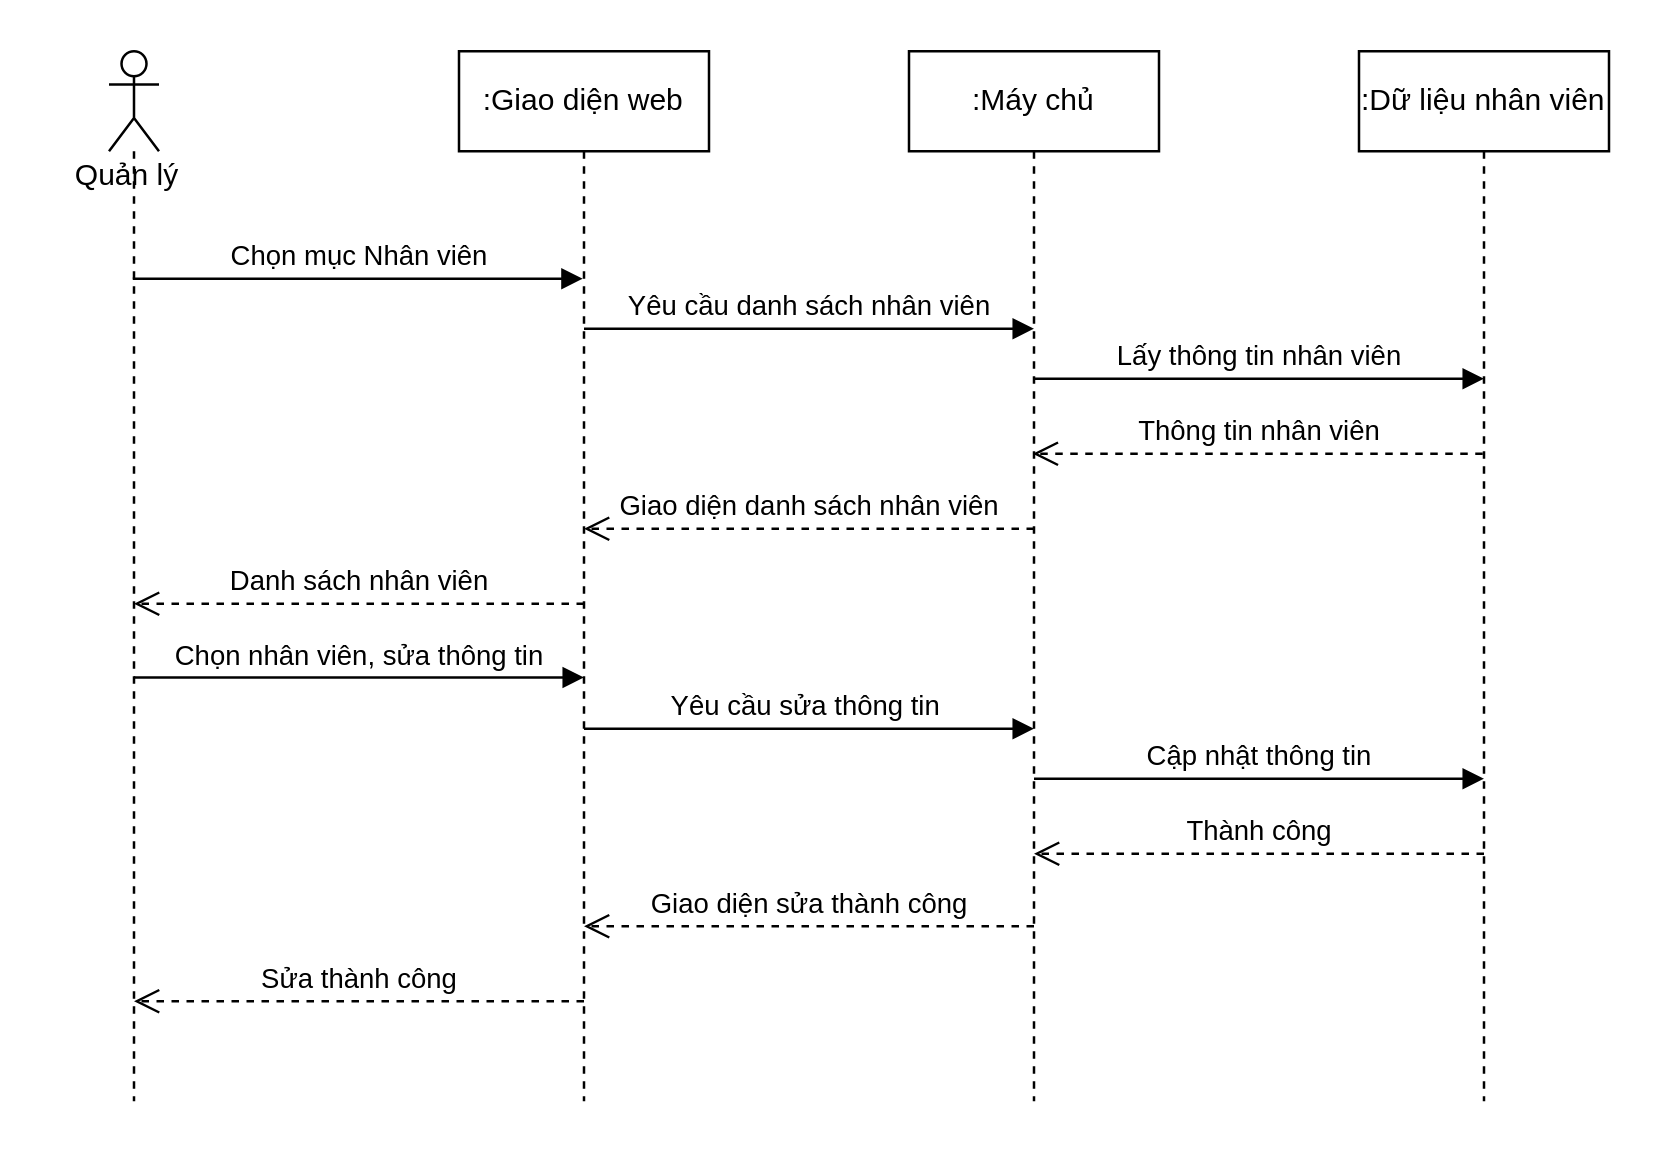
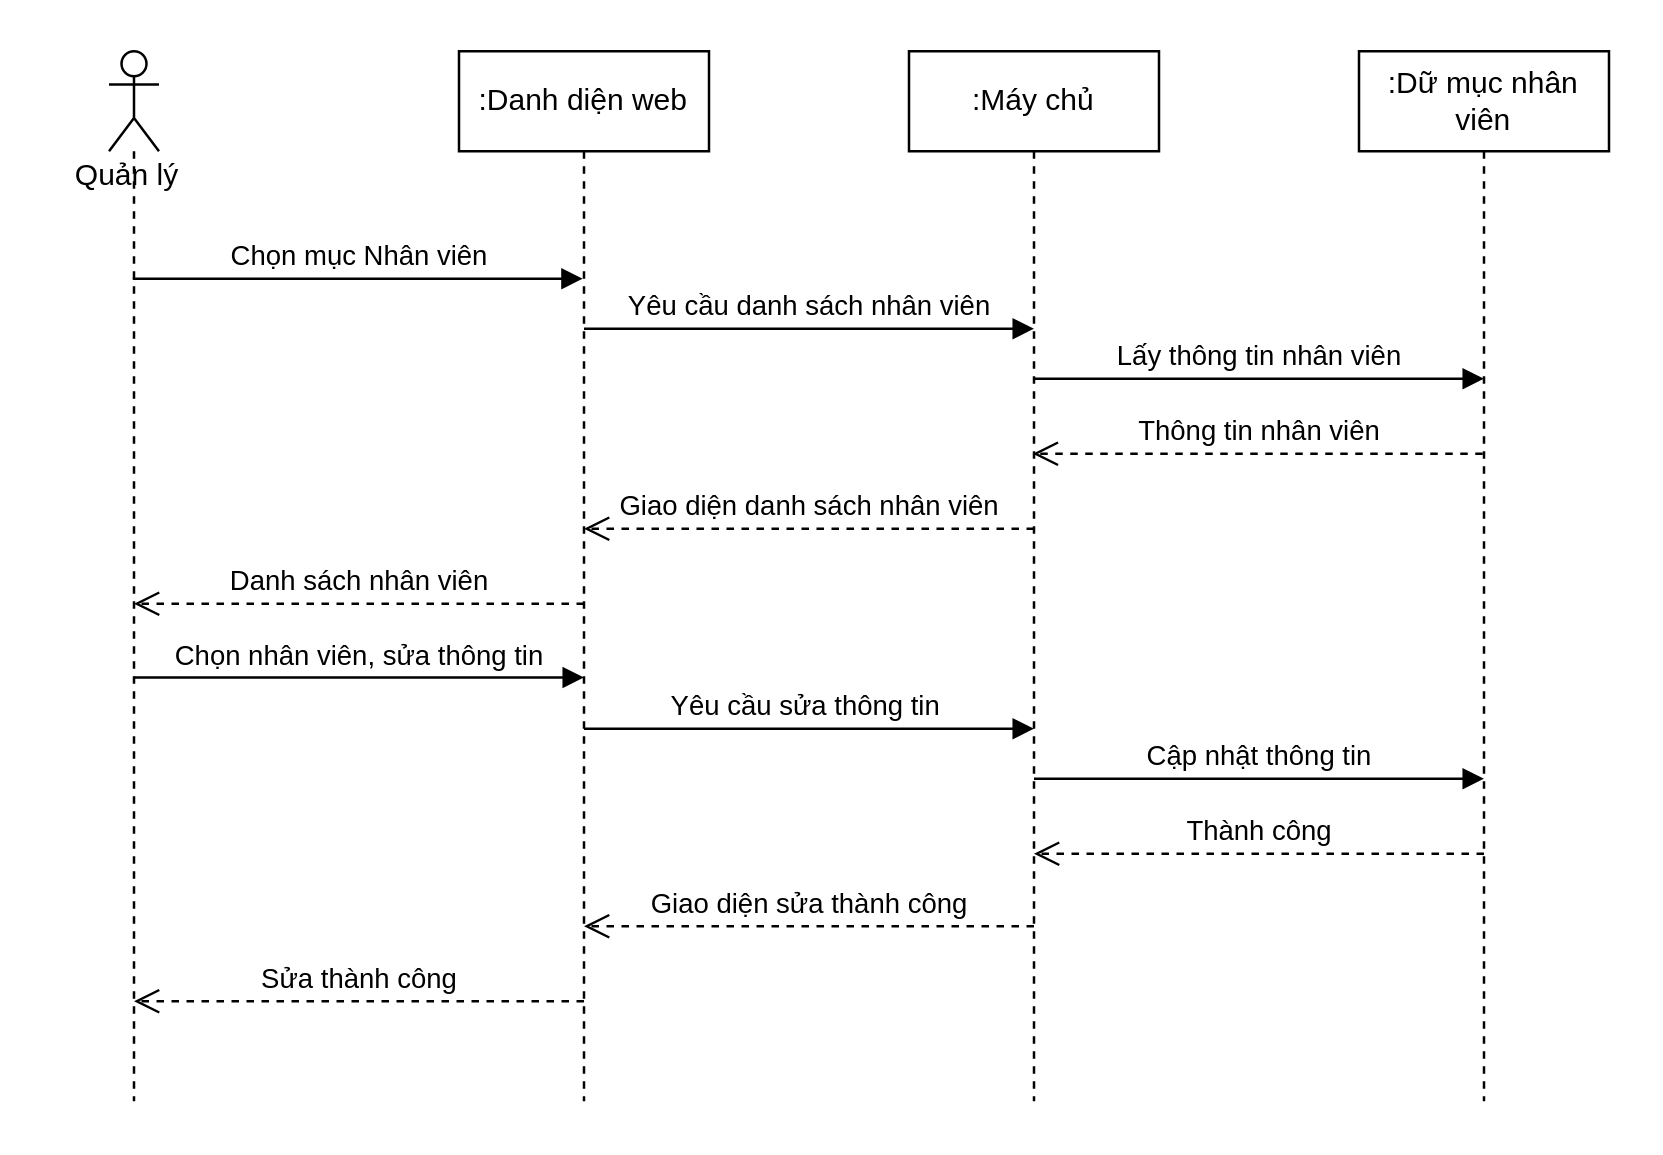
- <mxCell id="4" value=":Giao diện web" style="shape=umlLifeline;perimeter=lifelinePerimeter;whiteSpace=wrap;html=1;container=1;collapsible=0;recursiveResize=0;outlineConnect=0;" vertex="1" parent="1"><mxGeometry x="183" y="20" width="100" height="420" as="geometry" /></mxCell>
+ <mxCell id="4" value=":Danh diện web" style="shape=umlLifeline;perimeter=lifelinePerimeter;whiteSpace=wrap;html=1;container=1;collapsible=0;recursiveResize=0;outlineConnect=0;" vertex="1" parent="1"><mxGeometry x="183" y="20" width="100" height="420" as="geometry" /></mxCell>
- <mxCell id="12" value=":Dữ liệu nhân viên" style="shape=umlLifeline;perimeter=lifelinePerimeter;whiteSpace=wrap;html=1;container=1;collapsible=0;recursiveResize=0;outlineConnect=0;" vertex="1" parent="1"><mxGeometry x="543" y="20" width="100" height="420" as="geometry" /></mxCell>
+ <mxCell id="12" value=":Dữ mục nhân viên" style="shape=umlLifeline;perimeter=lifelinePerimeter;whiteSpace=wrap;html=1;container=1;collapsible=0;recursiveResize=0;outlineConnect=0;" vertex="1" parent="1"><mxGeometry x="543" y="20" width="100" height="420" as="geometry" /></mxCell>
